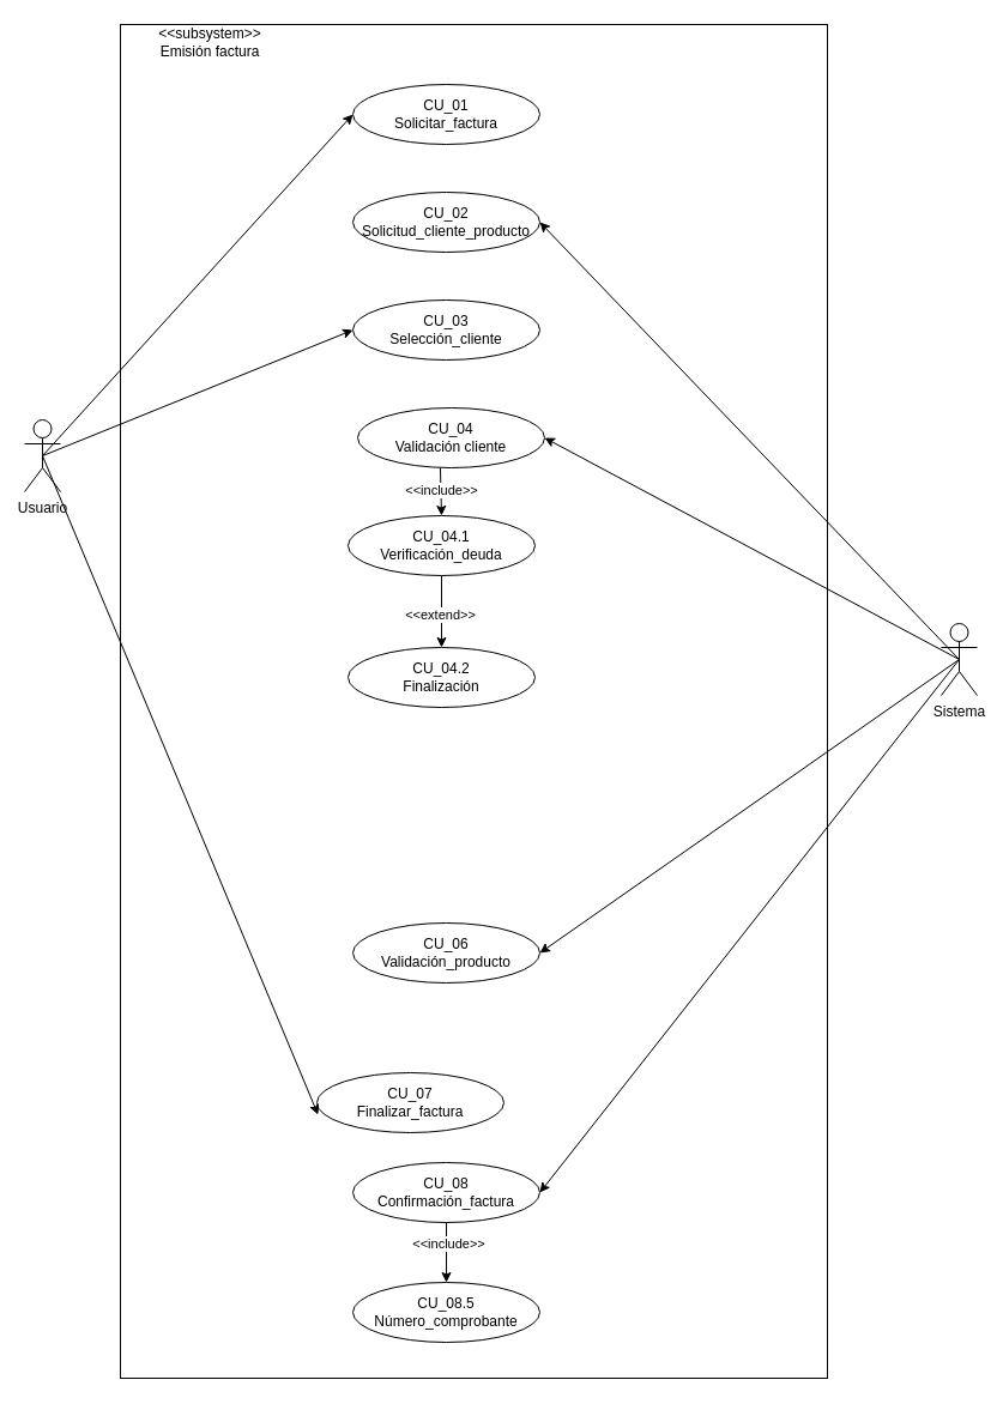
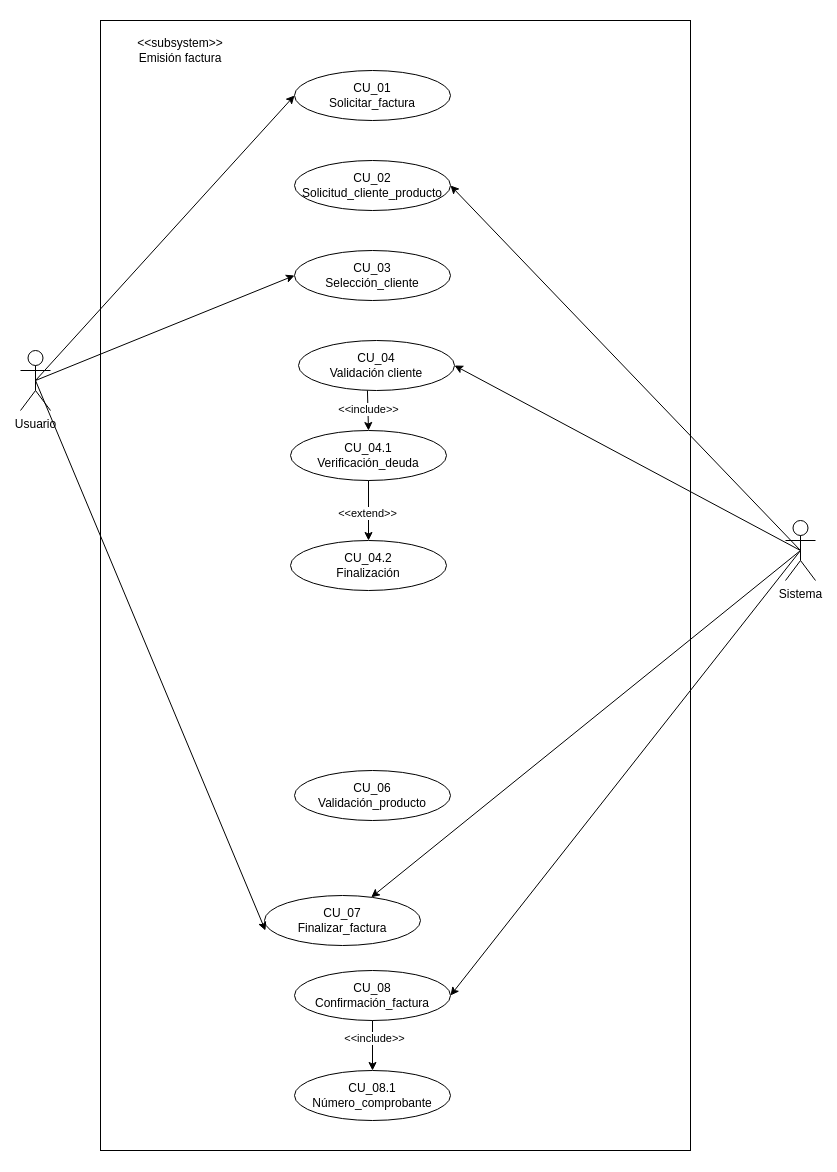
- <mxCell id="28" value="&amp;lt;&amp;lt;subsystem&amp;gt;&amp;gt;&lt;br&gt;Emisión factura" style="text;html=1;align=center;verticalAlign=middle;whiteSpace=wrap;rounded=0;" vertex="1" parent="1"><mxGeometry x="120" y="20" width="110" height="30" as="geometry" /></mxCell>
+ <mxCell id="28" value="&amp;lt;&amp;lt;subsystem&amp;gt;&amp;gt;&lt;br&gt;Emisión factura" style="text;html=1;align=center;verticalAlign=middle;whiteSpace=wrap;rounded=0;" vertex="1" parent="1"><mxGeometry x="125" y="35" width="110" height="30" as="geometry" /></mxCell>
- <mxCell id="22" value="" style="endArrow=classic;html=1;rounded=0;exitX=0.5;exitY=0.5;exitDx=0;exitDy=0;exitPerimeter=0;entryX=1;entryY=0.5;entryDx=0;entryDy=0;" edge="1" parent="1" source="15" target="11"><mxGeometry width="50" height="50" relative="1" as="geometry"><mxPoint x="730" y="880" as="sourcePoint" /><mxPoint x="780" y="830" as="targetPoint" /></mxGeometry></mxCell>
+ <mxCell id="22" value="" style="endArrow=classic;html=1;rounded=0;exitX=0.5;exitY=0.5;exitDx=0;exitDy=0;exitPerimeter=0;" edge="1" parent="1" source="15" target="12"><mxGeometry width="50" height="50" relative="1" as="geometry"><mxPoint x="730" y="880" as="sourcePoint" /><mxPoint x="780" y="830" as="targetPoint" /></mxGeometry></mxCell>
- <mxCell id="14" value="CU_08.5&lt;br&gt;Número_comprobante" style="ellipse;whiteSpace=wrap;html=1;" vertex="1" parent="1"><mxGeometry x="294" y="1070" width="156" height="50" as="geometry" /></mxCell>
+ <mxCell id="14" value="CU_08.1&lt;br&gt;Número_comprobante" style="ellipse;whiteSpace=wrap;html=1;" vertex="1" parent="1"><mxGeometry x="294" y="1070" width="156" height="50" as="geometry" /></mxCell>
